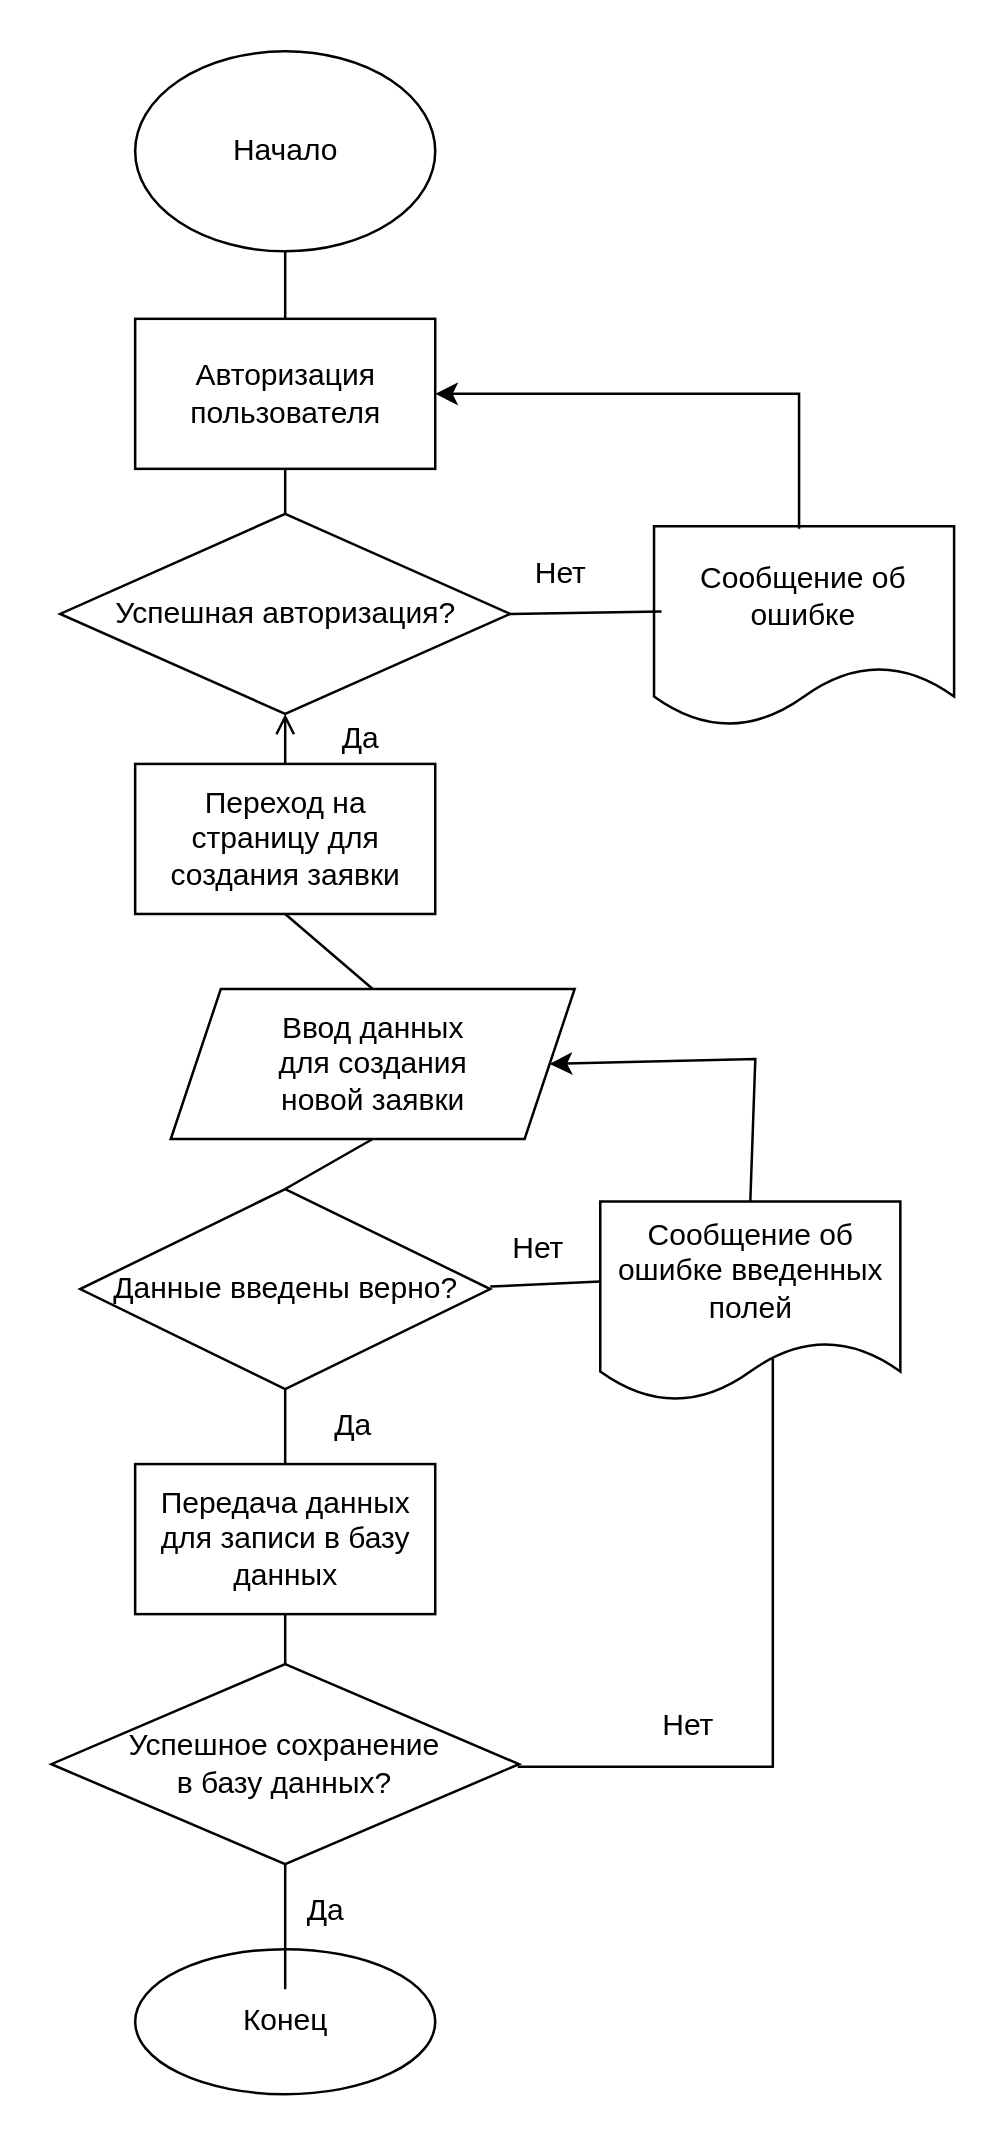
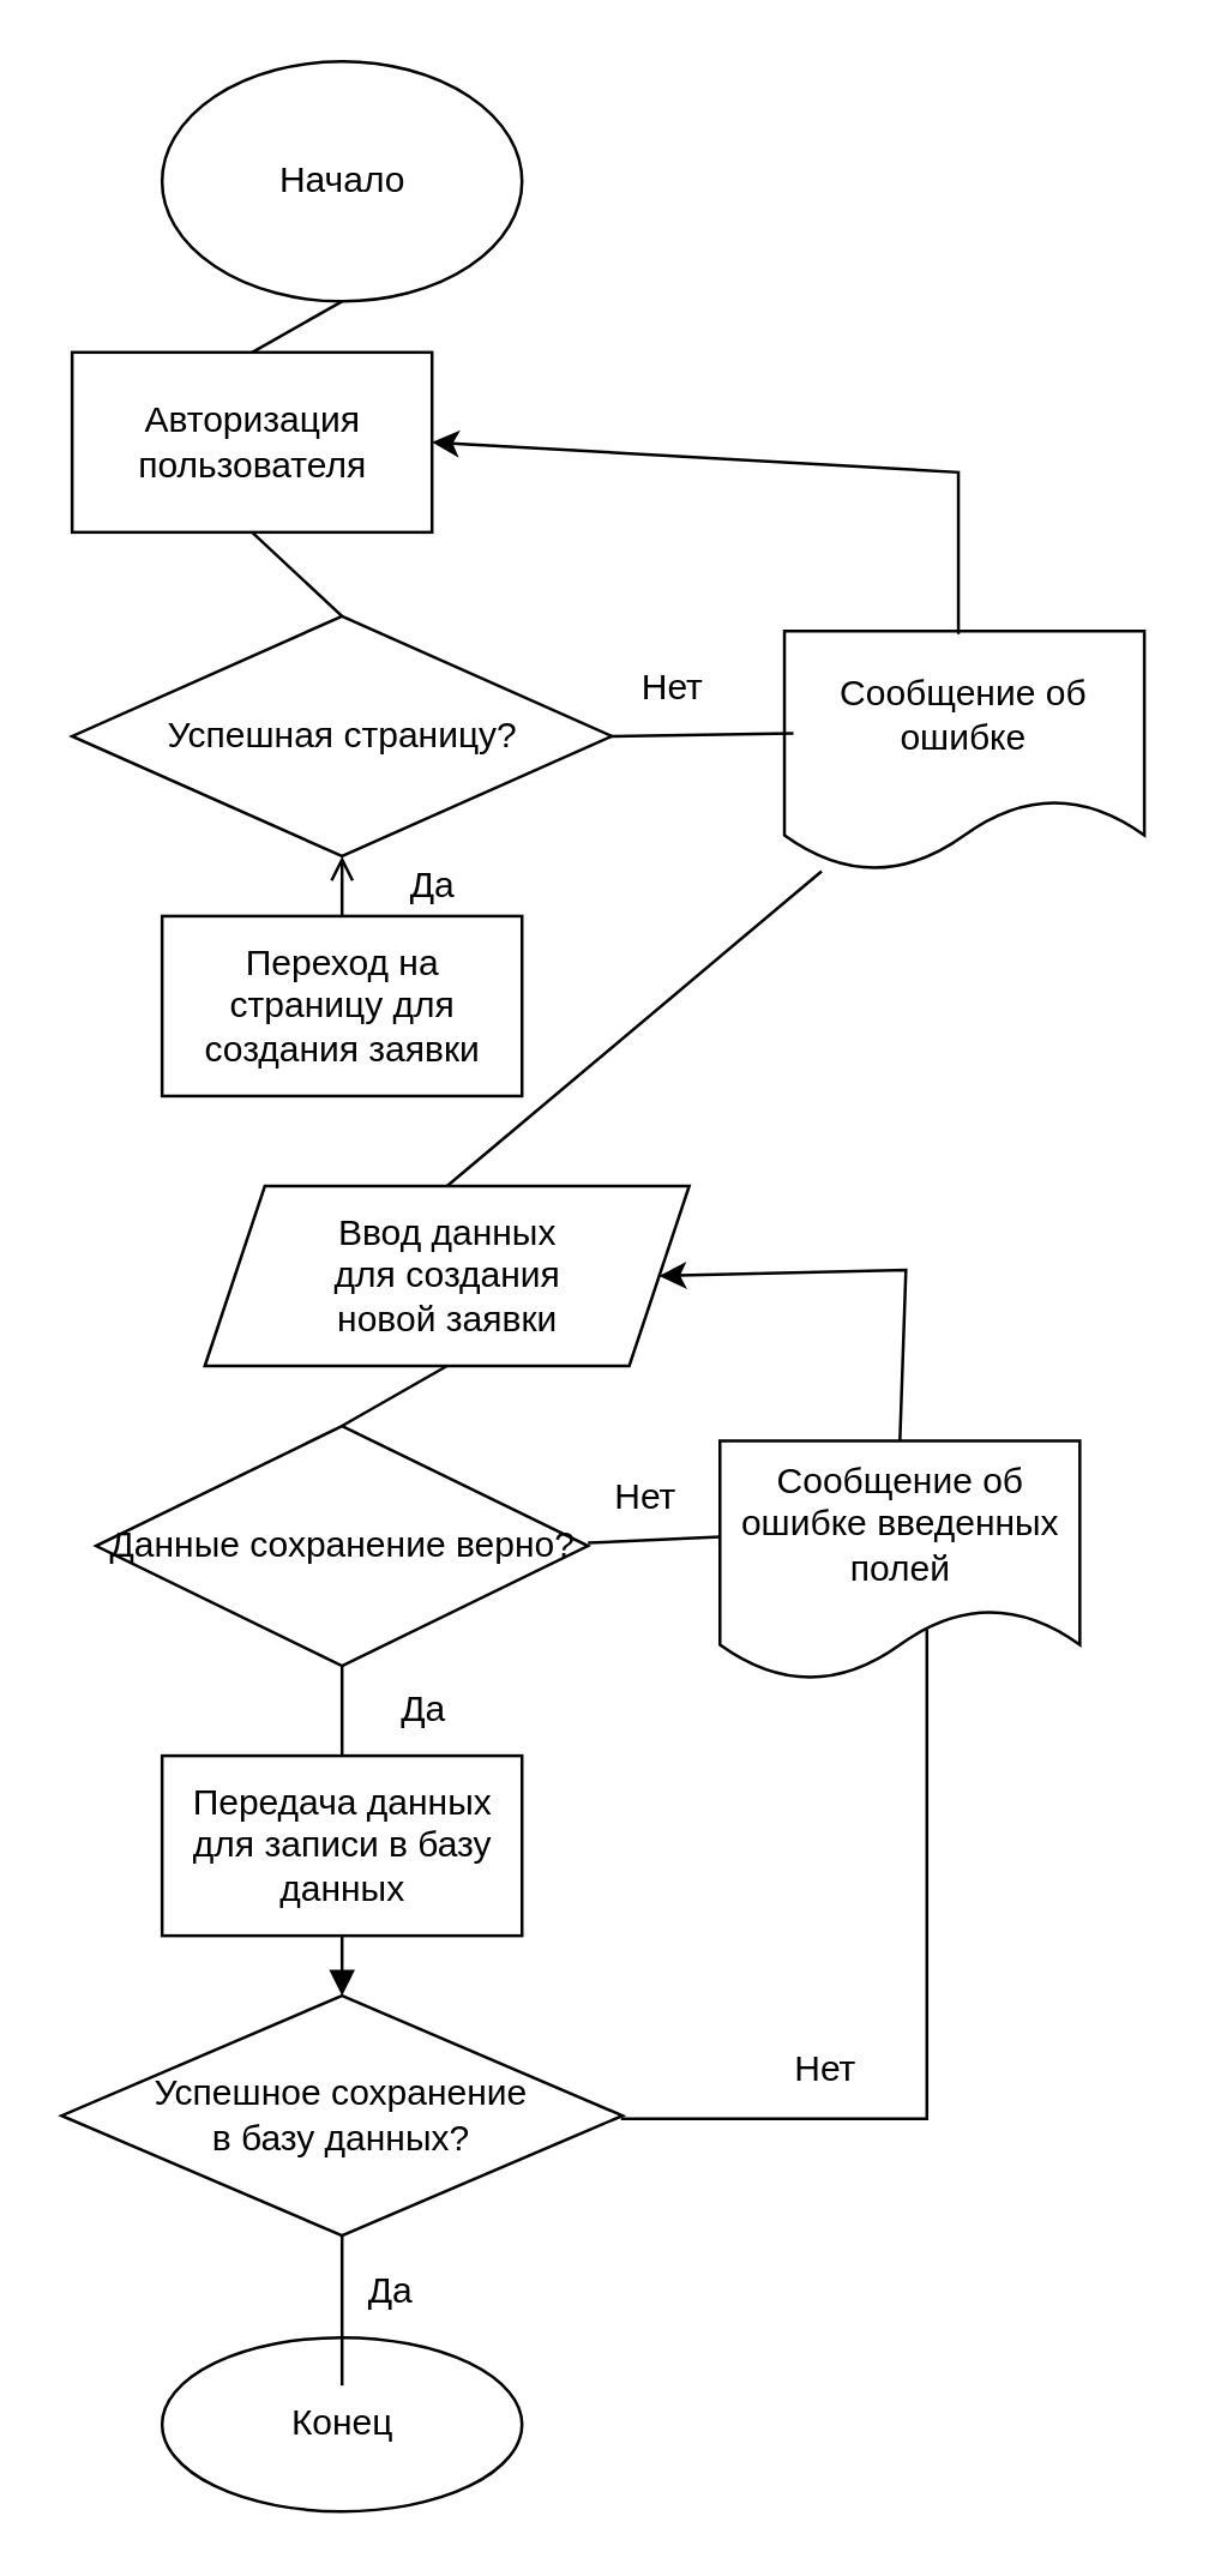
- <mxCell id="3" value="Авторизация пользователя" style="rounded=0;whiteSpace=wrap;html=1;" vertex="1" parent="1"><mxGeometry x="53.5" y="127" width="120" height="60" as="geometry" /></mxCell>
+ <mxCell id="3" value="Авторизация пользователя" style="rounded=0;whiteSpace=wrap;html=1;" vertex="1" parent="1"><mxGeometry x="23.5" y="117" width="120" height="60" as="geometry" /></mxCell>
- <mxCell id="4" value="Успешная авторизация?" style="rhombus;whiteSpace=wrap;html=1;" vertex="1" parent="1"><mxGeometry x="23.5" y="205" width="180" height="80" as="geometry" /></mxCell>
+ <mxCell id="4" value="Успешная страницу?" style="rhombus;whiteSpace=wrap;html=1;" vertex="1" parent="1"><mxGeometry x="23.5" y="205" width="180" height="80" as="geometry" /></mxCell>
- <mxCell id="31" value="" style="endArrow=none;html=1;rounded=0;exitX=0.5;exitY=0;exitDx=0;exitDy=0;entryX=0.5;entryY=1;entryDx=0;entryDy=0;" edge="1" parent="1" source="6" target="5"><mxGeometry width="50" height="50" relative="1" as="geometry"><mxPoint x="67" y="415" as="sourcePoint" /><mxPoint x="117" y="365" as="targetPoint" /></mxGeometry></mxCell>
+ <mxCell id="31" value="" style="endArrow=none;html=1;rounded=0;exitX=0.5;exitY=0;exitDx=0;exitDy=0;" edge="1" parent="1" source="6" target="27"><mxGeometry width="50" height="50" relative="1" as="geometry"><mxPoint x="67" y="415" as="sourcePoint" /><mxPoint x="117" y="365" as="targetPoint" /></mxGeometry></mxCell>
- <mxCell id="7" value="Данные введены верно?" style="rhombus;whiteSpace=wrap;html=1;" vertex="1" parent="1"><mxGeometry x="31.5" y="475" width="164" height="80" as="geometry" /></mxCell>
+ <mxCell id="7" value="Данные сохранение верно?" style="rhombus;whiteSpace=wrap;html=1;" vertex="1" parent="1"><mxGeometry x="31.5" y="475" width="164" height="80" as="geometry" /></mxCell>
- <mxCell id="14" value="" style="endArrow=none;html=1;rounded=0;exitX=0.5;exitY=1;exitDx=0;exitDy=0;entryX=0.5;entryY=0;entryDx=0;entryDy=0;" edge="1" parent="1" source="9" target="10"><mxGeometry width="50" height="50" relative="1" as="geometry"><mxPoint x="109.5" y="656" as="sourcePoint" /><mxPoint x="114.5" y="665" as="targetPoint" /></mxGeometry></mxCell>
+ <mxCell id="14" value="" style="endArrow=block;html=1;rounded=0;exitX=0.5;exitY=1;exitDx=0;exitDy=0;entryX=0.5;entryY=0;entryDx=0;entryDy=0;" edge="1" parent="1" source="9" target="10"><mxGeometry width="50" height="50" relative="1" as="geometry"><mxPoint x="109.5" y="656" as="sourcePoint" /><mxPoint x="114.5" y="665" as="targetPoint" /></mxGeometry></mxCell>
